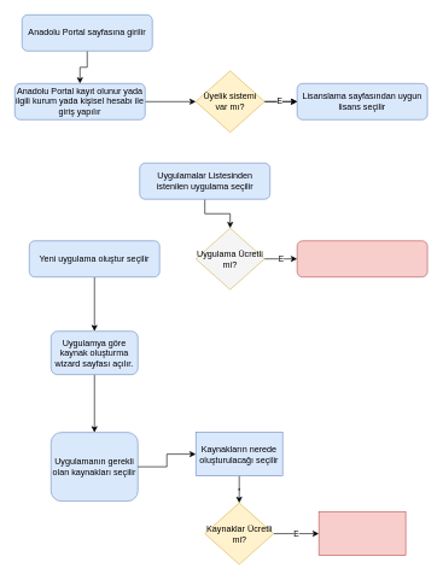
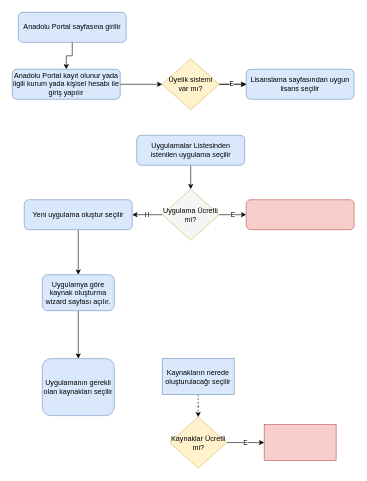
- <mxCell id="7" value="Uygulamalar Listesinden istenilen uygulama seçilir" style="rounded=1;whiteSpace=wrap;html=1;fillColor=#dae8fc;strokeColor=#6c8ebf;" parent="1" vertex="1"><mxGeometry x="192.5" y="225" width="180" height="50" as="geometry" /></mxCell>
+ <mxCell id="7" value="Uygulamalar Listesinden istenilen uygulama seçilir" style="rounded=1;whiteSpace=wrap;html=1;fillColor=#dae8fc;strokeColor=#6c8ebf;" parent="1" vertex="1"><mxGeometry x="227.5" y="225" width="180" height="50" as="geometry" /></mxCell>
+ <mxCell id="14" value="H" style="edgeStyle=orthogonalEdgeStyle;rounded=0;orthogonalLoop=1;jettySize=auto;html=1;" parent="1" source="15" target="18" edge="1"><mxGeometry relative="1" as="geometry" /></mxCell>
- <mxCell id="22" value="" style="edgeStyle=orthogonalEdgeStyle;rounded=0;orthogonalLoop=1;jettySize=auto;html=1;entryX=0;entryY=0.5;entryDx=0;entryDy=0;" parent="1" source="21" target="27" edge="1"><mxGeometry relative="1" as="geometry"><mxPoint x="190" y="628" as="sourcePoint" /><mxPoint x="400" y="615" as="targetPoint" /></mxGeometry></mxCell>
- <mxCell id="26" value="" style="edgeStyle=orthogonalEdgeStyle;rounded=0;orthogonalLoop=1;jettySize=auto;html=1;" parent="1" source="27" target="24" edge="1"><mxGeometry relative="1" as="geometry" /></mxCell>
+ <mxCell id="26" value="" style="edgeStyle=orthogonalEdgeStyle;rounded=0;orthogonalLoop=1;jettySize=auto;html=1;dashed=1;" parent="1" source="27" target="24" edge="1"><mxGeometry relative="1" as="geometry" /></mxCell>
